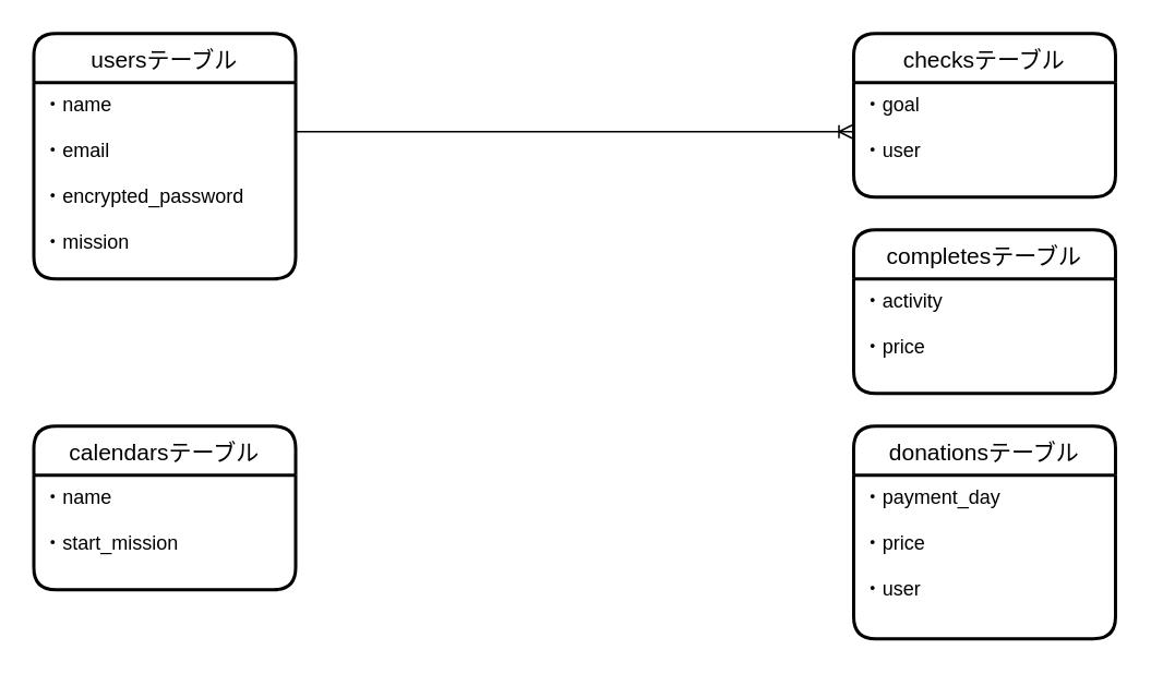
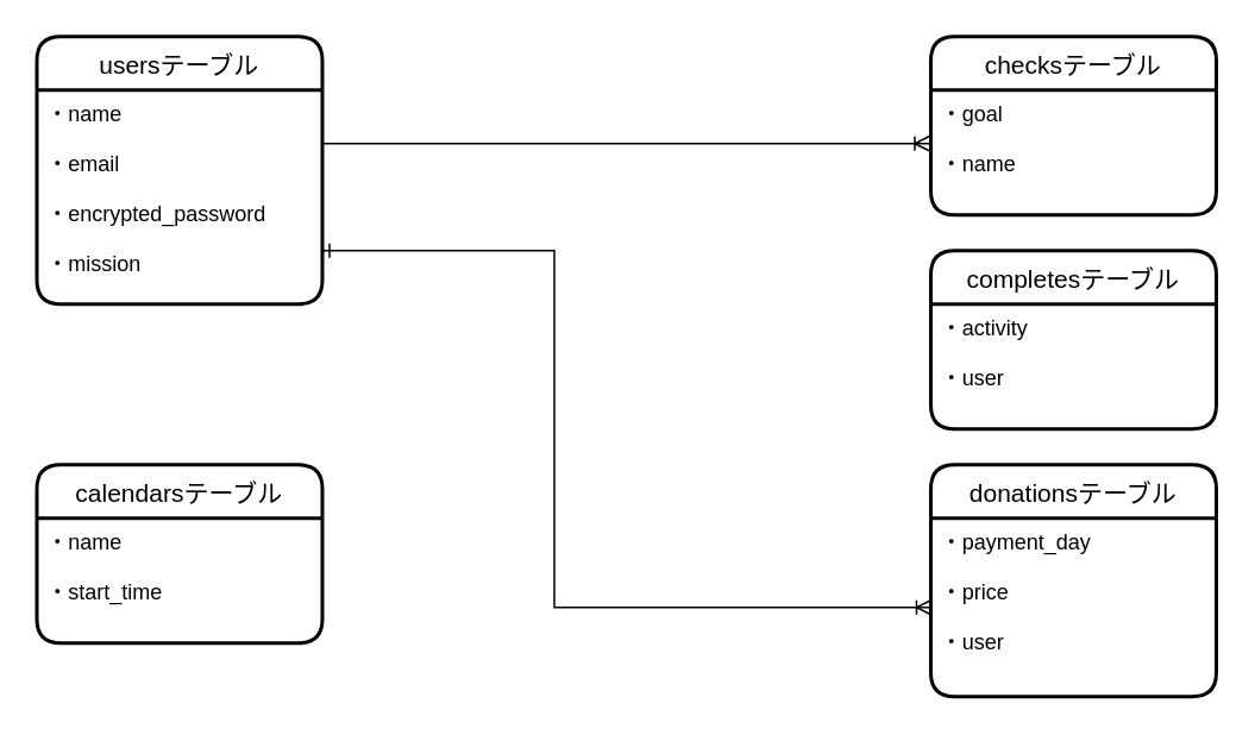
- <mxCell id="5" value="・goal&#10;&#10;・user" style="align=left;strokeColor=none;fillColor=none;spacingLeft=4;fontSize=12;verticalAlign=top;resizable=0;rotatable=0;part=1;" parent="4" vertex="1"><mxGeometry y="30" width="160" height="70" as="geometry" /></mxCell>
+ <mxCell id="5" value="・goal&#10;&#10;・name" style="align=left;strokeColor=none;fillColor=none;spacingLeft=4;fontSize=12;verticalAlign=top;resizable=0;rotatable=0;part=1;" parent="4" vertex="1"><mxGeometry y="30" width="160" height="70" as="geometry" /></mxCell>
- <mxCell id="12" value="・activity&#10;&#10;・price" style="align=left;strokeColor=none;fillColor=none;spacingLeft=4;fontSize=12;verticalAlign=top;resizable=0;rotatable=0;part=1;" parent="11" vertex="1"><mxGeometry y="30" width="160" height="70" as="geometry" /></mxCell>
+ <mxCell id="12" value="・activity&#10;&#10;・user" style="align=left;strokeColor=none;fillColor=none;spacingLeft=4;fontSize=12;verticalAlign=top;resizable=0;rotatable=0;part=1;" parent="11" vertex="1"><mxGeometry y="30" width="160" height="70" as="geometry" /></mxCell>
+ <mxCell id="19" style="edgeStyle=orthogonalEdgeStyle;rounded=0;orthogonalLoop=1;jettySize=auto;html=1;exitX=1;exitY=0.75;exitDx=0;exitDy=0;entryX=0;entryY=0.5;entryDx=0;entryDy=0;startArrow=ERone;startFill=0;endArrow=ERoneToMany;endFill=0;" parent="1" source="3" target="16" edge="1"><mxGeometry relative="1" as="geometry"><Array as="points"><mxPoint x="310" y="140" /><mxPoint x="310" y="340" /></Array></mxGeometry></mxCell>
- <mxCell id="9" value="・name&#10;&#10;・start_mission" style="align=left;strokeColor=none;fillColor=none;spacingLeft=4;fontSize=12;verticalAlign=top;resizable=0;rotatable=0;part=1;" parent="8" vertex="1"><mxGeometry y="30" width="160" height="70" as="geometry" /></mxCell>
+ <mxCell id="9" value="・name&#10;&#10;・start_time" style="align=left;strokeColor=none;fillColor=none;spacingLeft=4;fontSize=12;verticalAlign=top;resizable=0;rotatable=0;part=1;" parent="8" vertex="1"><mxGeometry y="30" width="160" height="70" as="geometry" /></mxCell>
